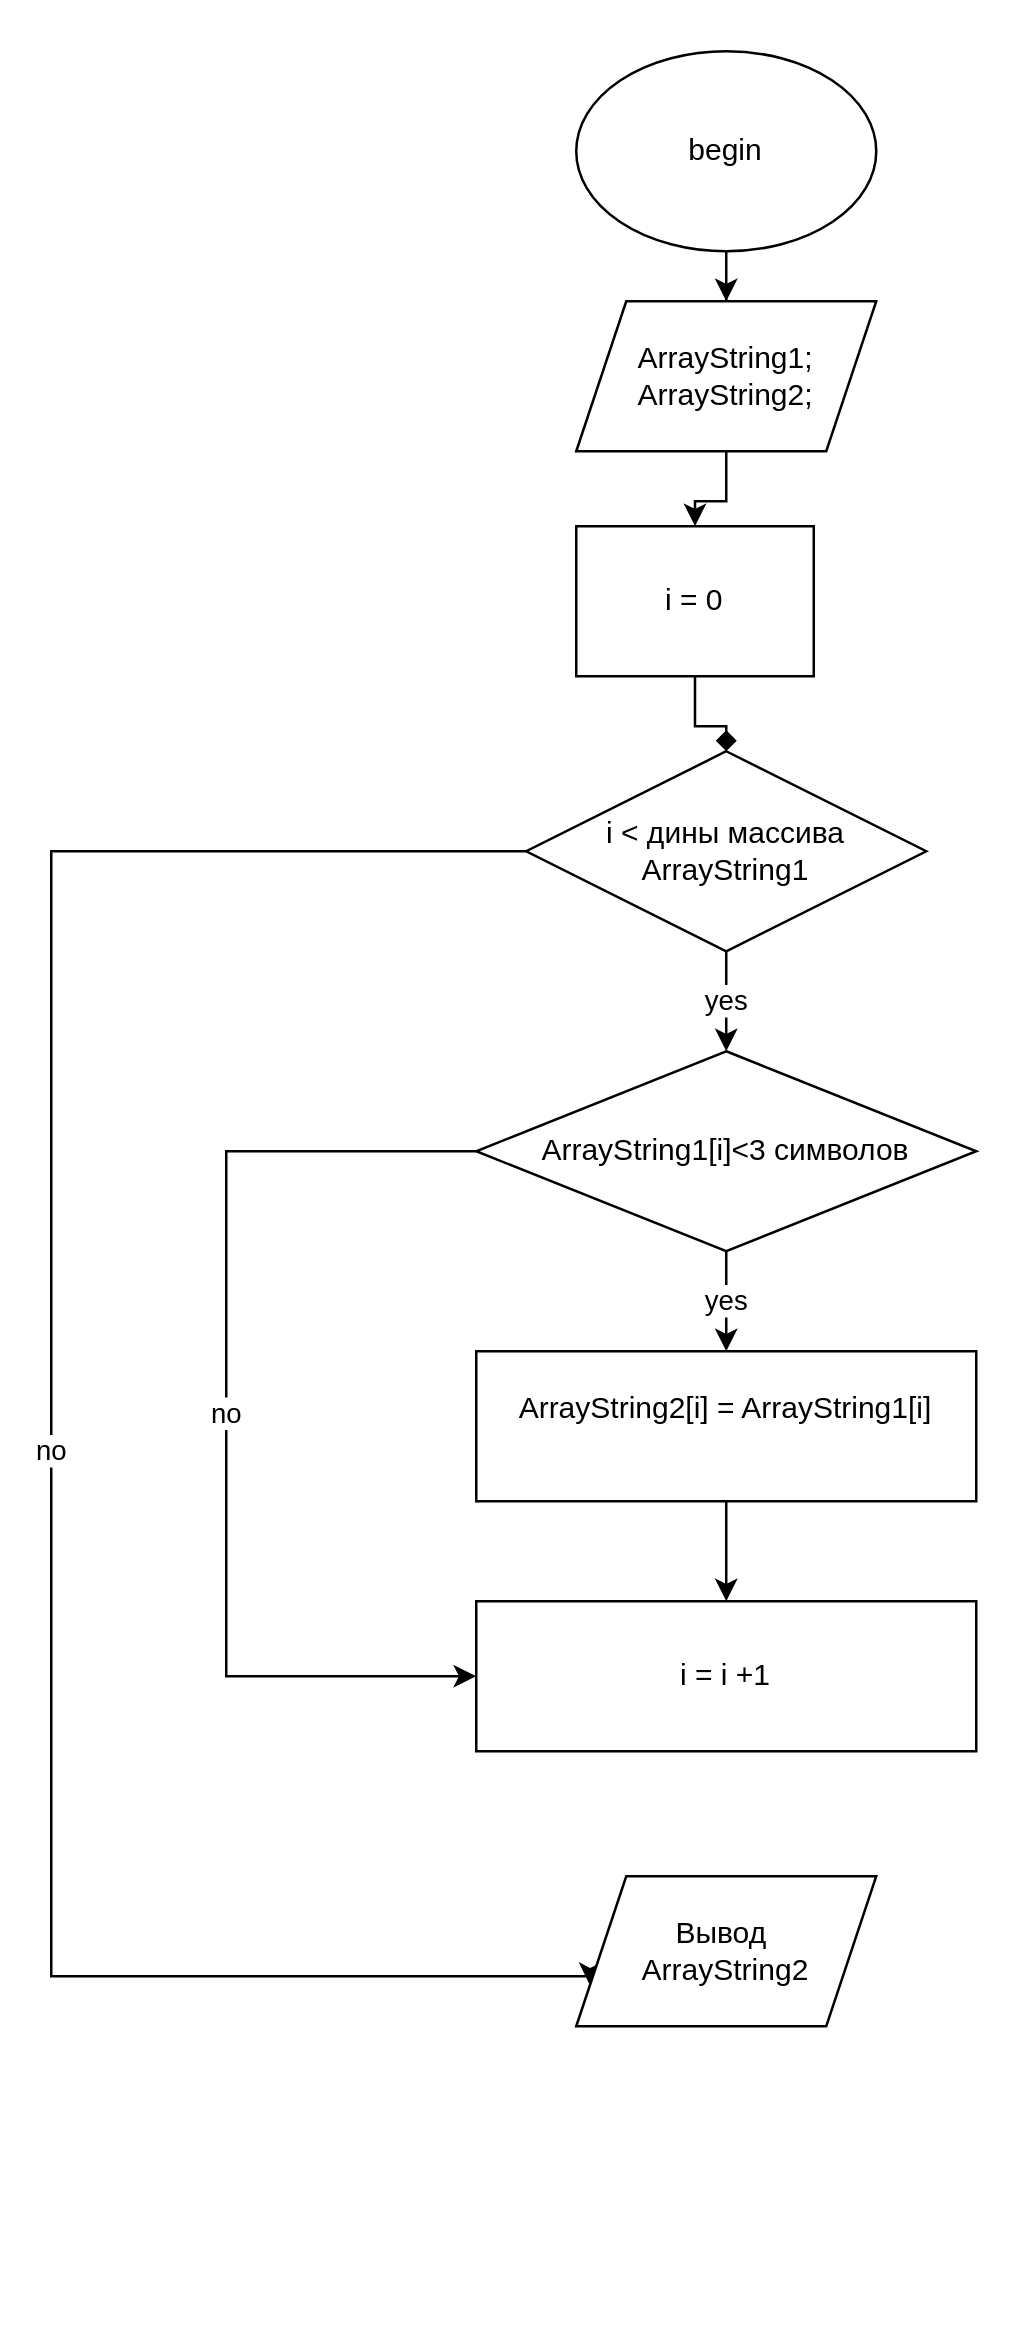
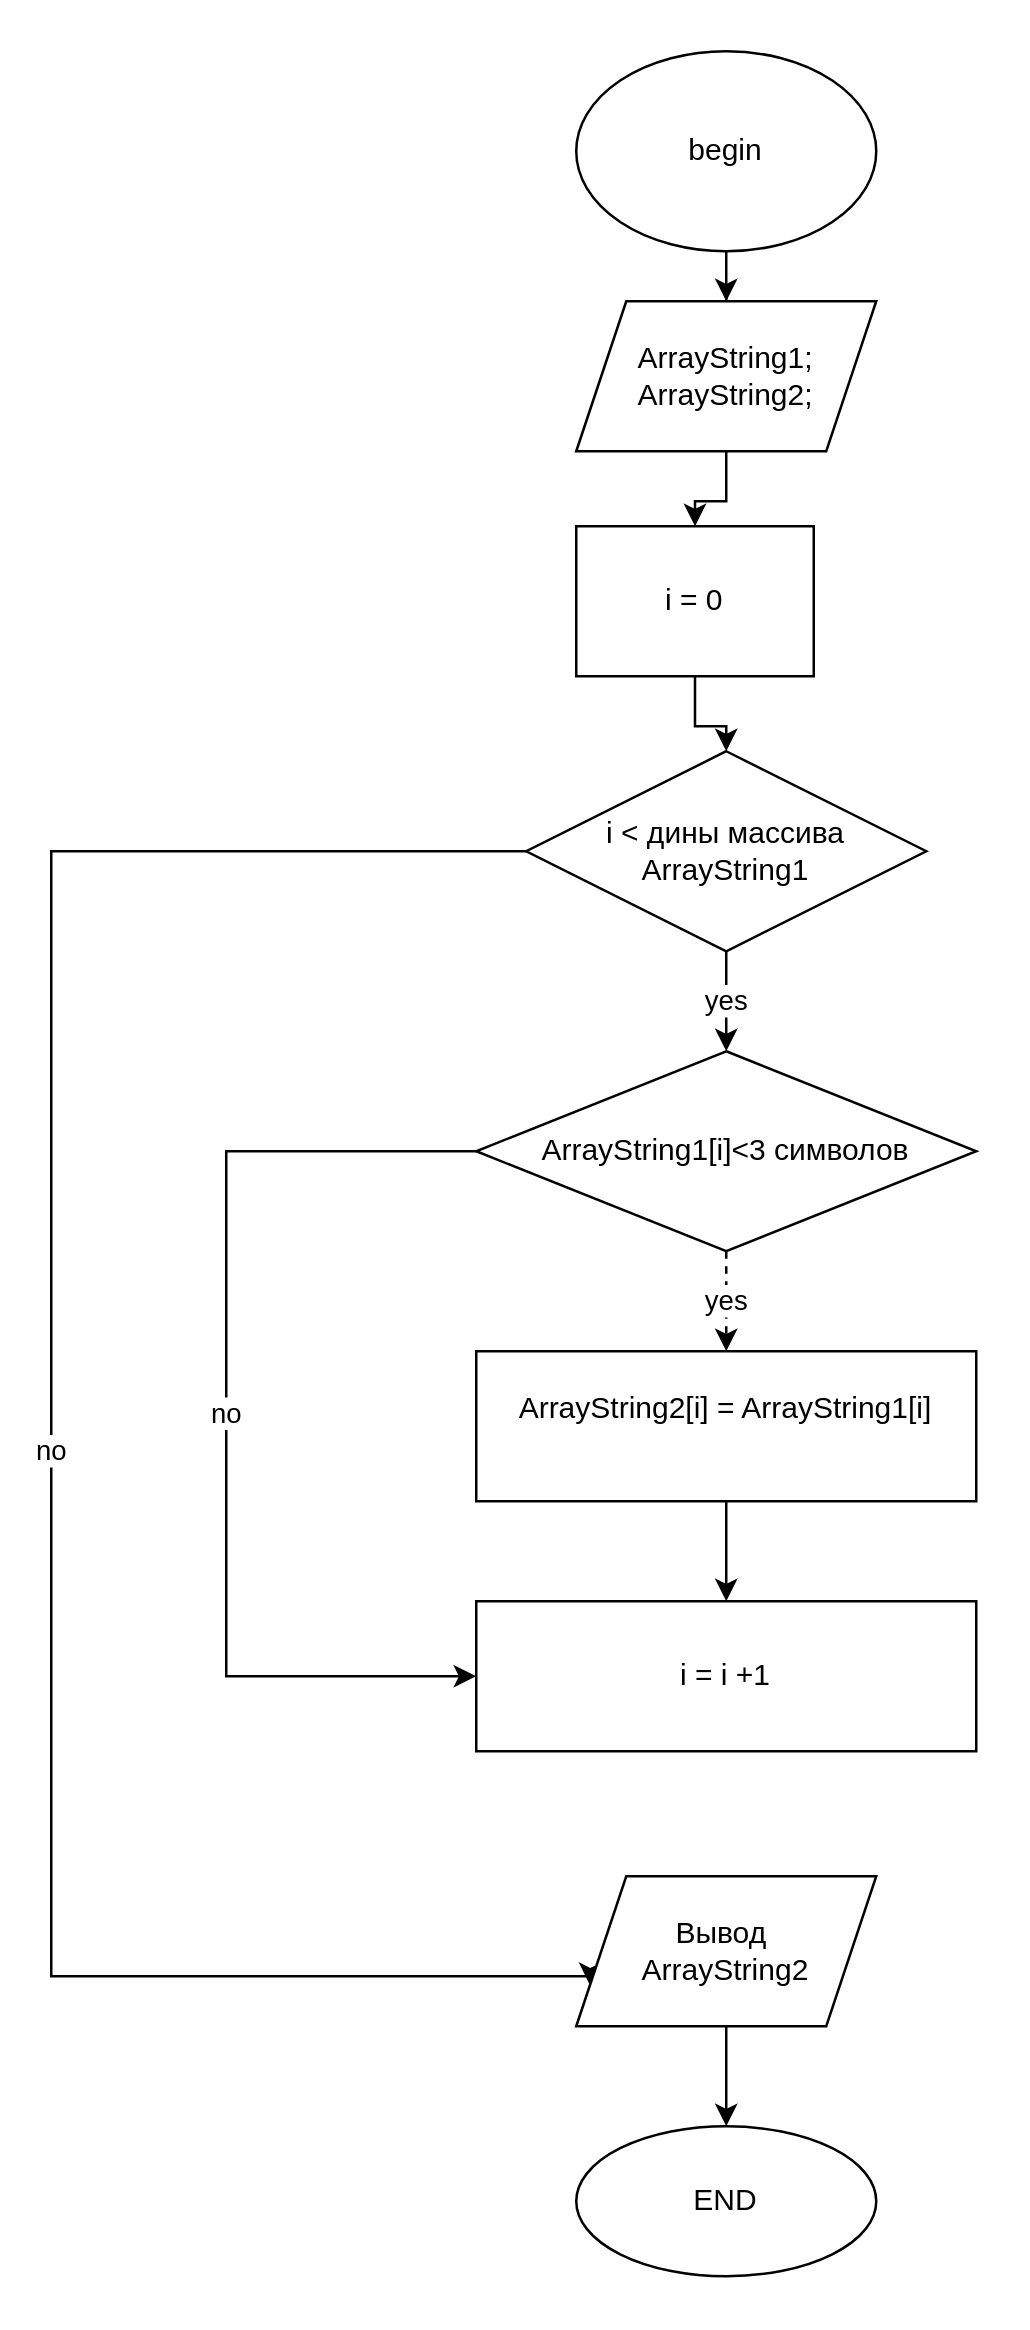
- <mxCell id="6" value="" style="edgeStyle=orthogonalEdgeStyle;rounded=0;orthogonalLoop=1;jettySize=auto;html=1;endArrow=diamond;" edge="1" parent="1" source="7" target="10"><mxGeometry relative="1" as="geometry" /></mxCell>
+ <mxCell id="6" value="" style="edgeStyle=orthogonalEdgeStyle;rounded=0;orthogonalLoop=1;jettySize=auto;html=1;" edge="1" parent="1" source="7" target="10"><mxGeometry relative="1" as="geometry" /></mxCell>
- <mxCell id="11" value="yes" style="edgeStyle=orthogonalEdgeStyle;rounded=0;orthogonalLoop=1;jettySize=auto;html=1;" edge="1" parent="1" source="13" target="15"><mxGeometry relative="1" as="geometry" /></mxCell>
+ <mxCell id="11" value="yes" style="edgeStyle=orthogonalEdgeStyle;rounded=0;orthogonalLoop=1;jettySize=auto;html=1;dashed=1;" edge="1" parent="1" source="13" target="15"><mxGeometry relative="1" as="geometry" /></mxCell>
+ <mxCell id="17" value="" style="edgeStyle=orthogonalEdgeStyle;rounded=0;orthogonalLoop=1;jettySize=auto;html=1;" edge="1" parent="1" source="18" target="19"><mxGeometry relative="1" as="geometry" /></mxCell>
+ <mxCell id="19" value="END" style="ellipse;whiteSpace=wrap;html=1;" vertex="1" parent="1"><mxGeometry x="230" y="850" width="120" height="60" as="geometry" /></mxCell>
